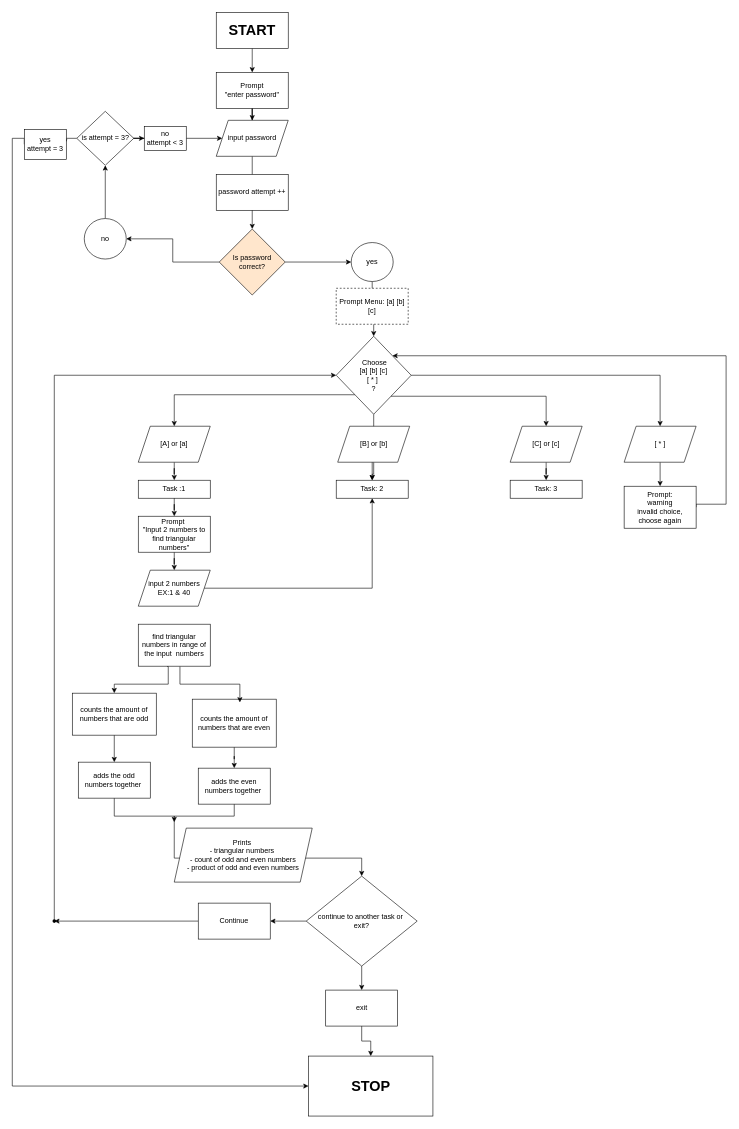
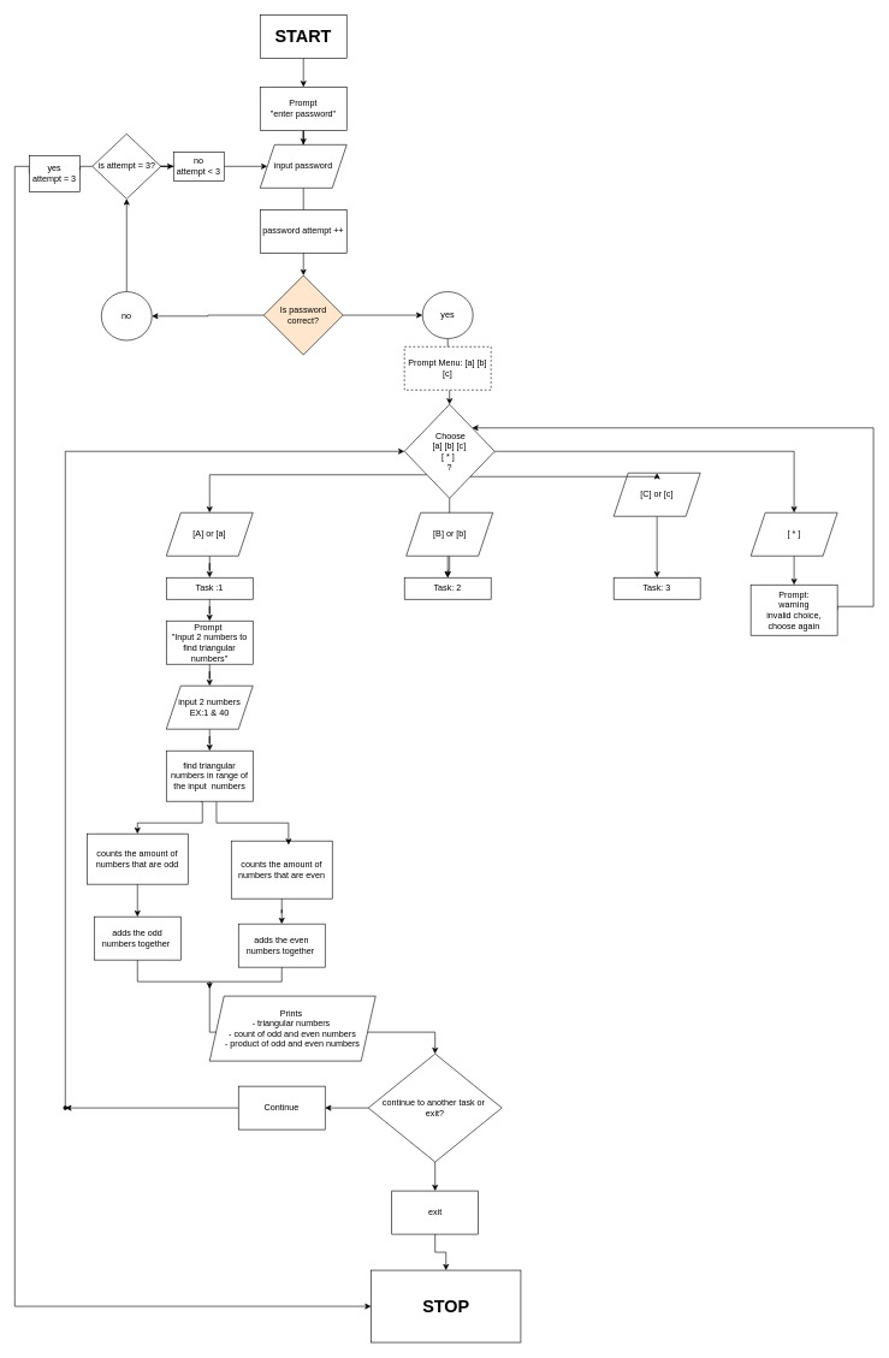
- <mxCell id="15" value="no" style="ellipse;whiteSpace=wrap;html=1;" parent="1" vertex="1"><mxGeometry x="140" y="363.75" width="70" height="67.5" as="geometry" /></mxCell>
+ <mxCell id="15" value="no" style="ellipse;whiteSpace=wrap;html=1;" parent="1" vertex="1"><mxGeometry x="140" y="403.75" width="70" height="67.5" as="geometry" /></mxCell>
- <mxCell id="25" value="[C] or [c]" style="shape=parallelogram;perimeter=parallelogramPerimeter;whiteSpace=wrap;html=1;fixedSize=1;" parent="1" vertex="1"><mxGeometry x="850" y="710" width="120" height="60" as="geometry" /></mxCell>
+ <mxCell id="25" value="[C] or [c]" style="shape=parallelogram;perimeter=parallelogramPerimeter;whiteSpace=wrap;html=1;fixedSize=1;" parent="1" vertex="1"><mxGeometry x="850" y="655" width="120" height="60" as="geometry" /></mxCell>
- <mxCell id="31" value="" style="edgeStyle=orthogonalEdgeStyle;rounded=0;orthogonalLoop=1;jettySize=auto;html=1;" parent="1" source="32" target="29" edge="1"><mxGeometry relative="1" as="geometry"><mxPoint x="286.95" y="1047.97" as="targetPoint" /></mxGeometry></mxCell>
+ <mxCell id="31" value="" style="edgeStyle=orthogonalEdgeStyle;rounded=0;orthogonalLoop=1;jettySize=auto;html=1;entryX=0.5;entryY=0;entryDx=0;entryDy=0;" parent="1" source="32" target="69" edge="1"><mxGeometry relative="1" as="geometry"><mxPoint x="286.95" y="1047.97" as="targetPoint" /></mxGeometry></mxCell>
